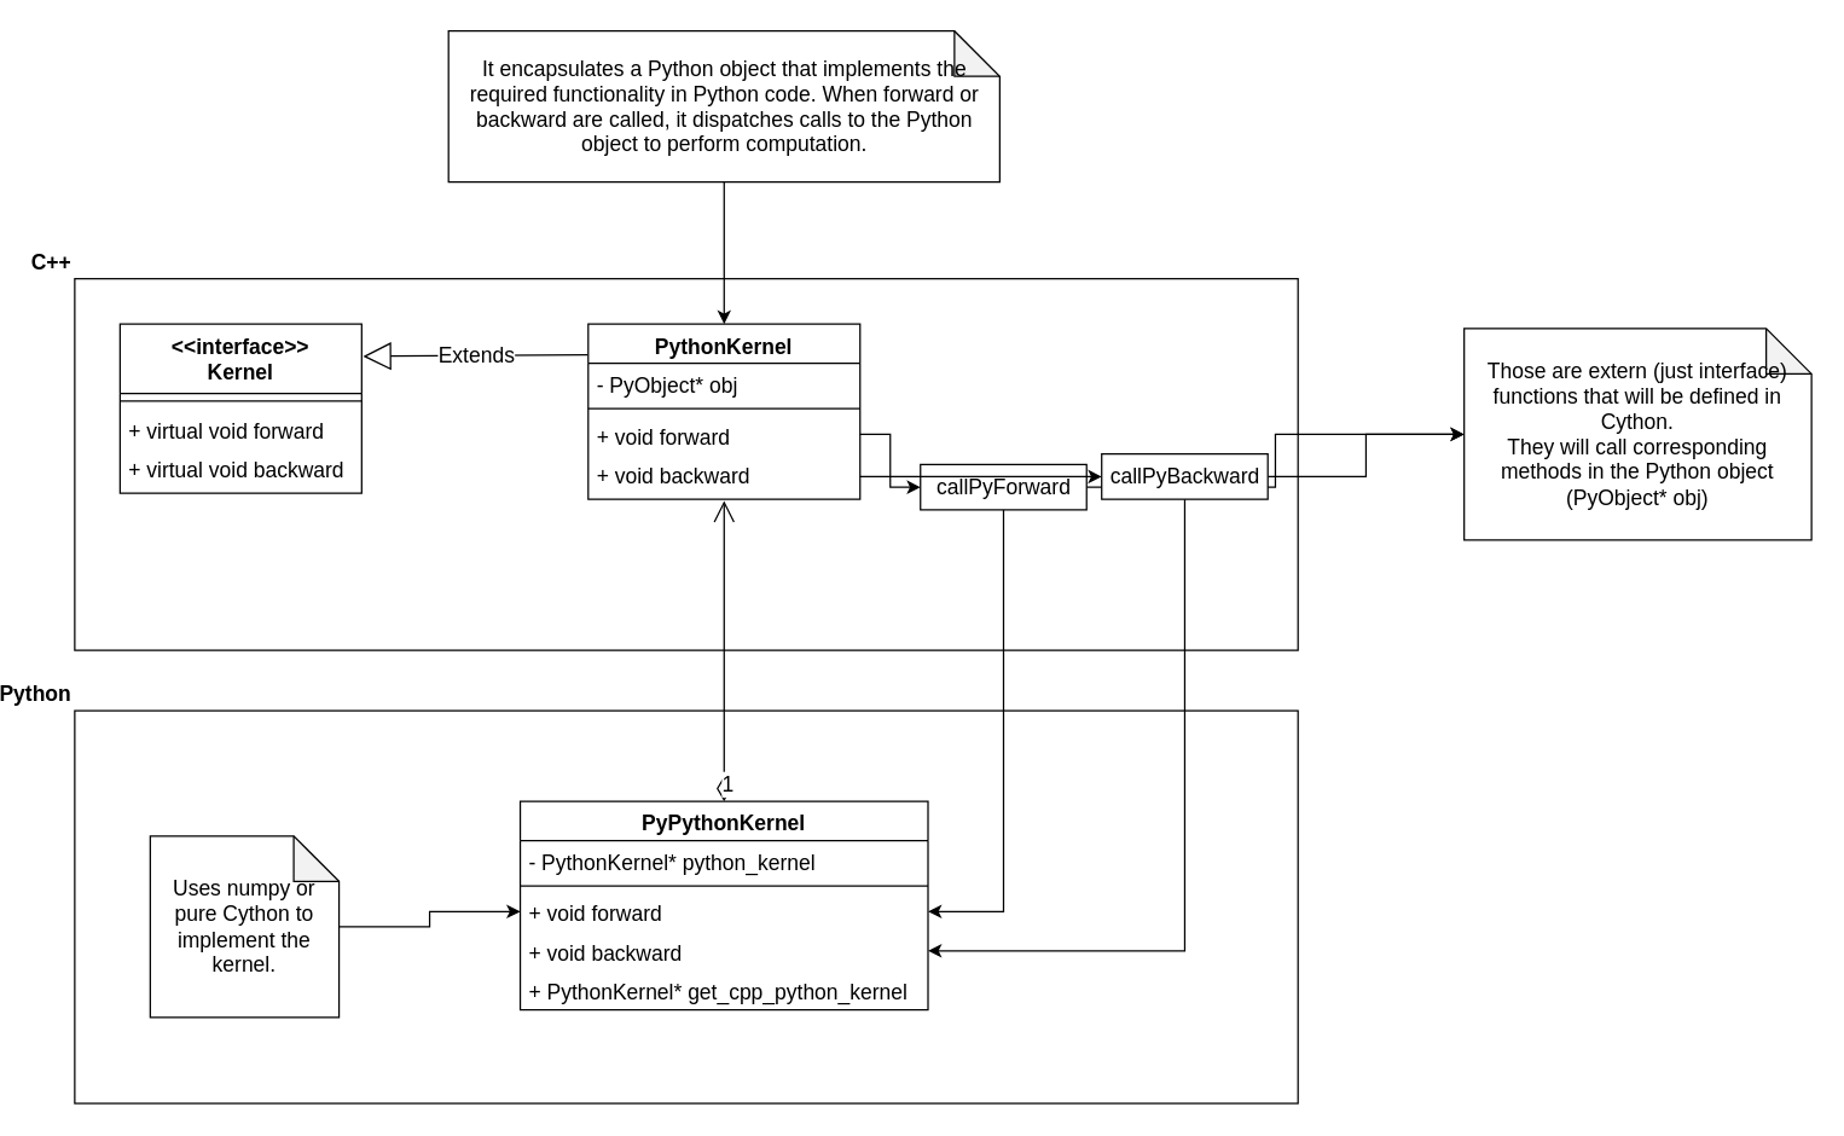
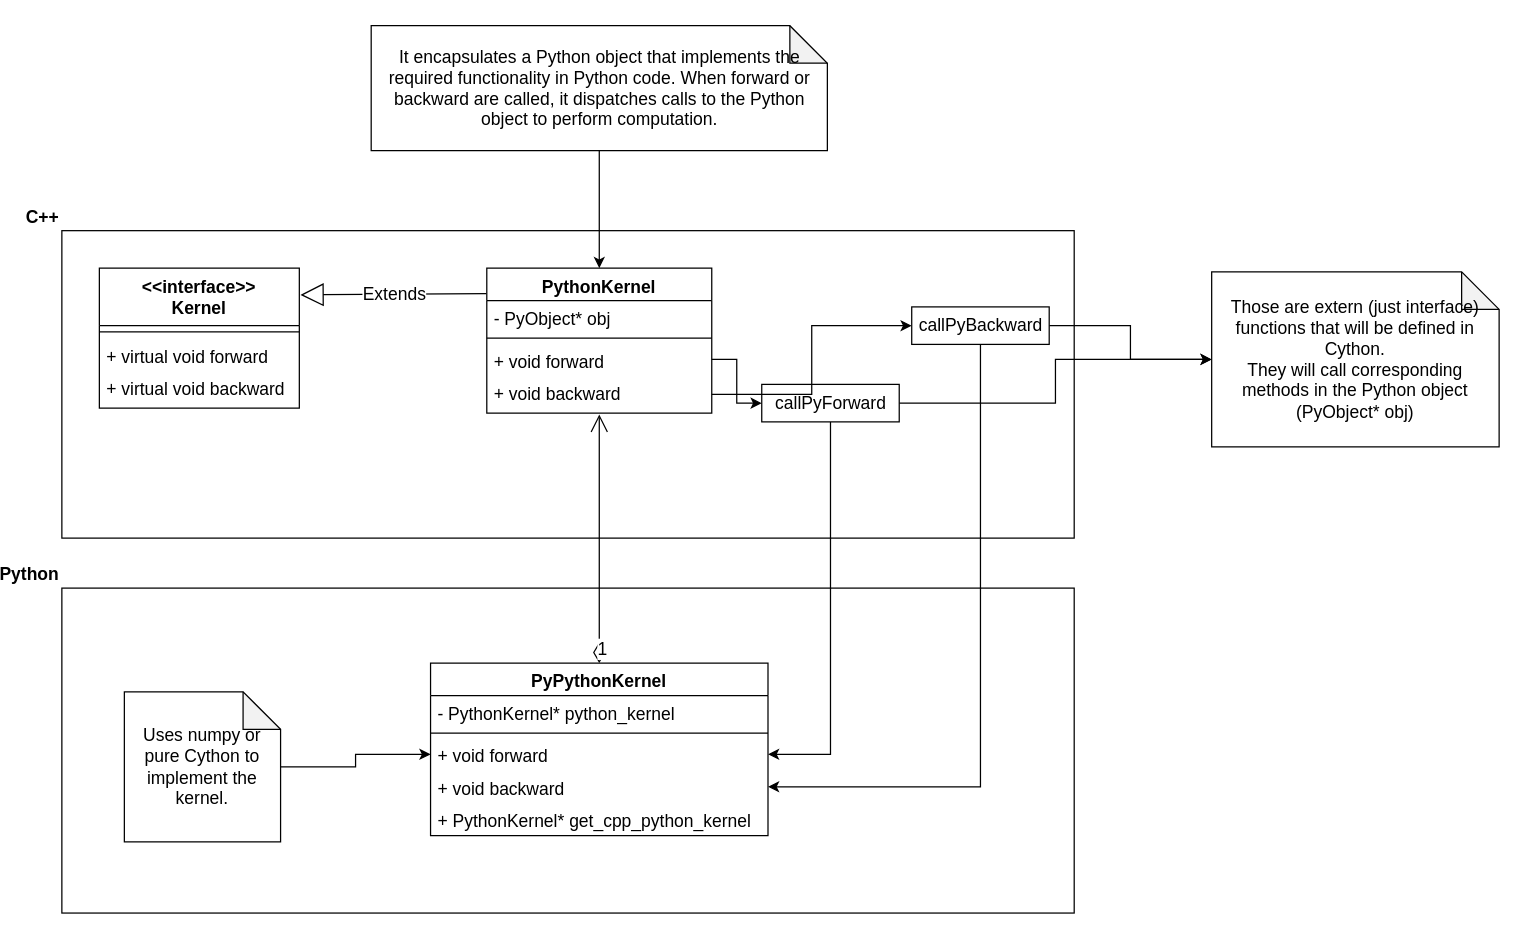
- <mxCell id="29" value="callPyBackward" style="html=1;fontSize=14;" vertex="1" parent="1"><mxGeometry x="700" y="300" width="110" height="30" as="geometry" /></mxCell>
+ <mxCell id="29" value="callPyBackward" style="html=1;fontSize=14;" vertex="1" parent="1"><mxGeometry x="700" y="245" width="110" height="30" as="geometry" /></mxCell>
